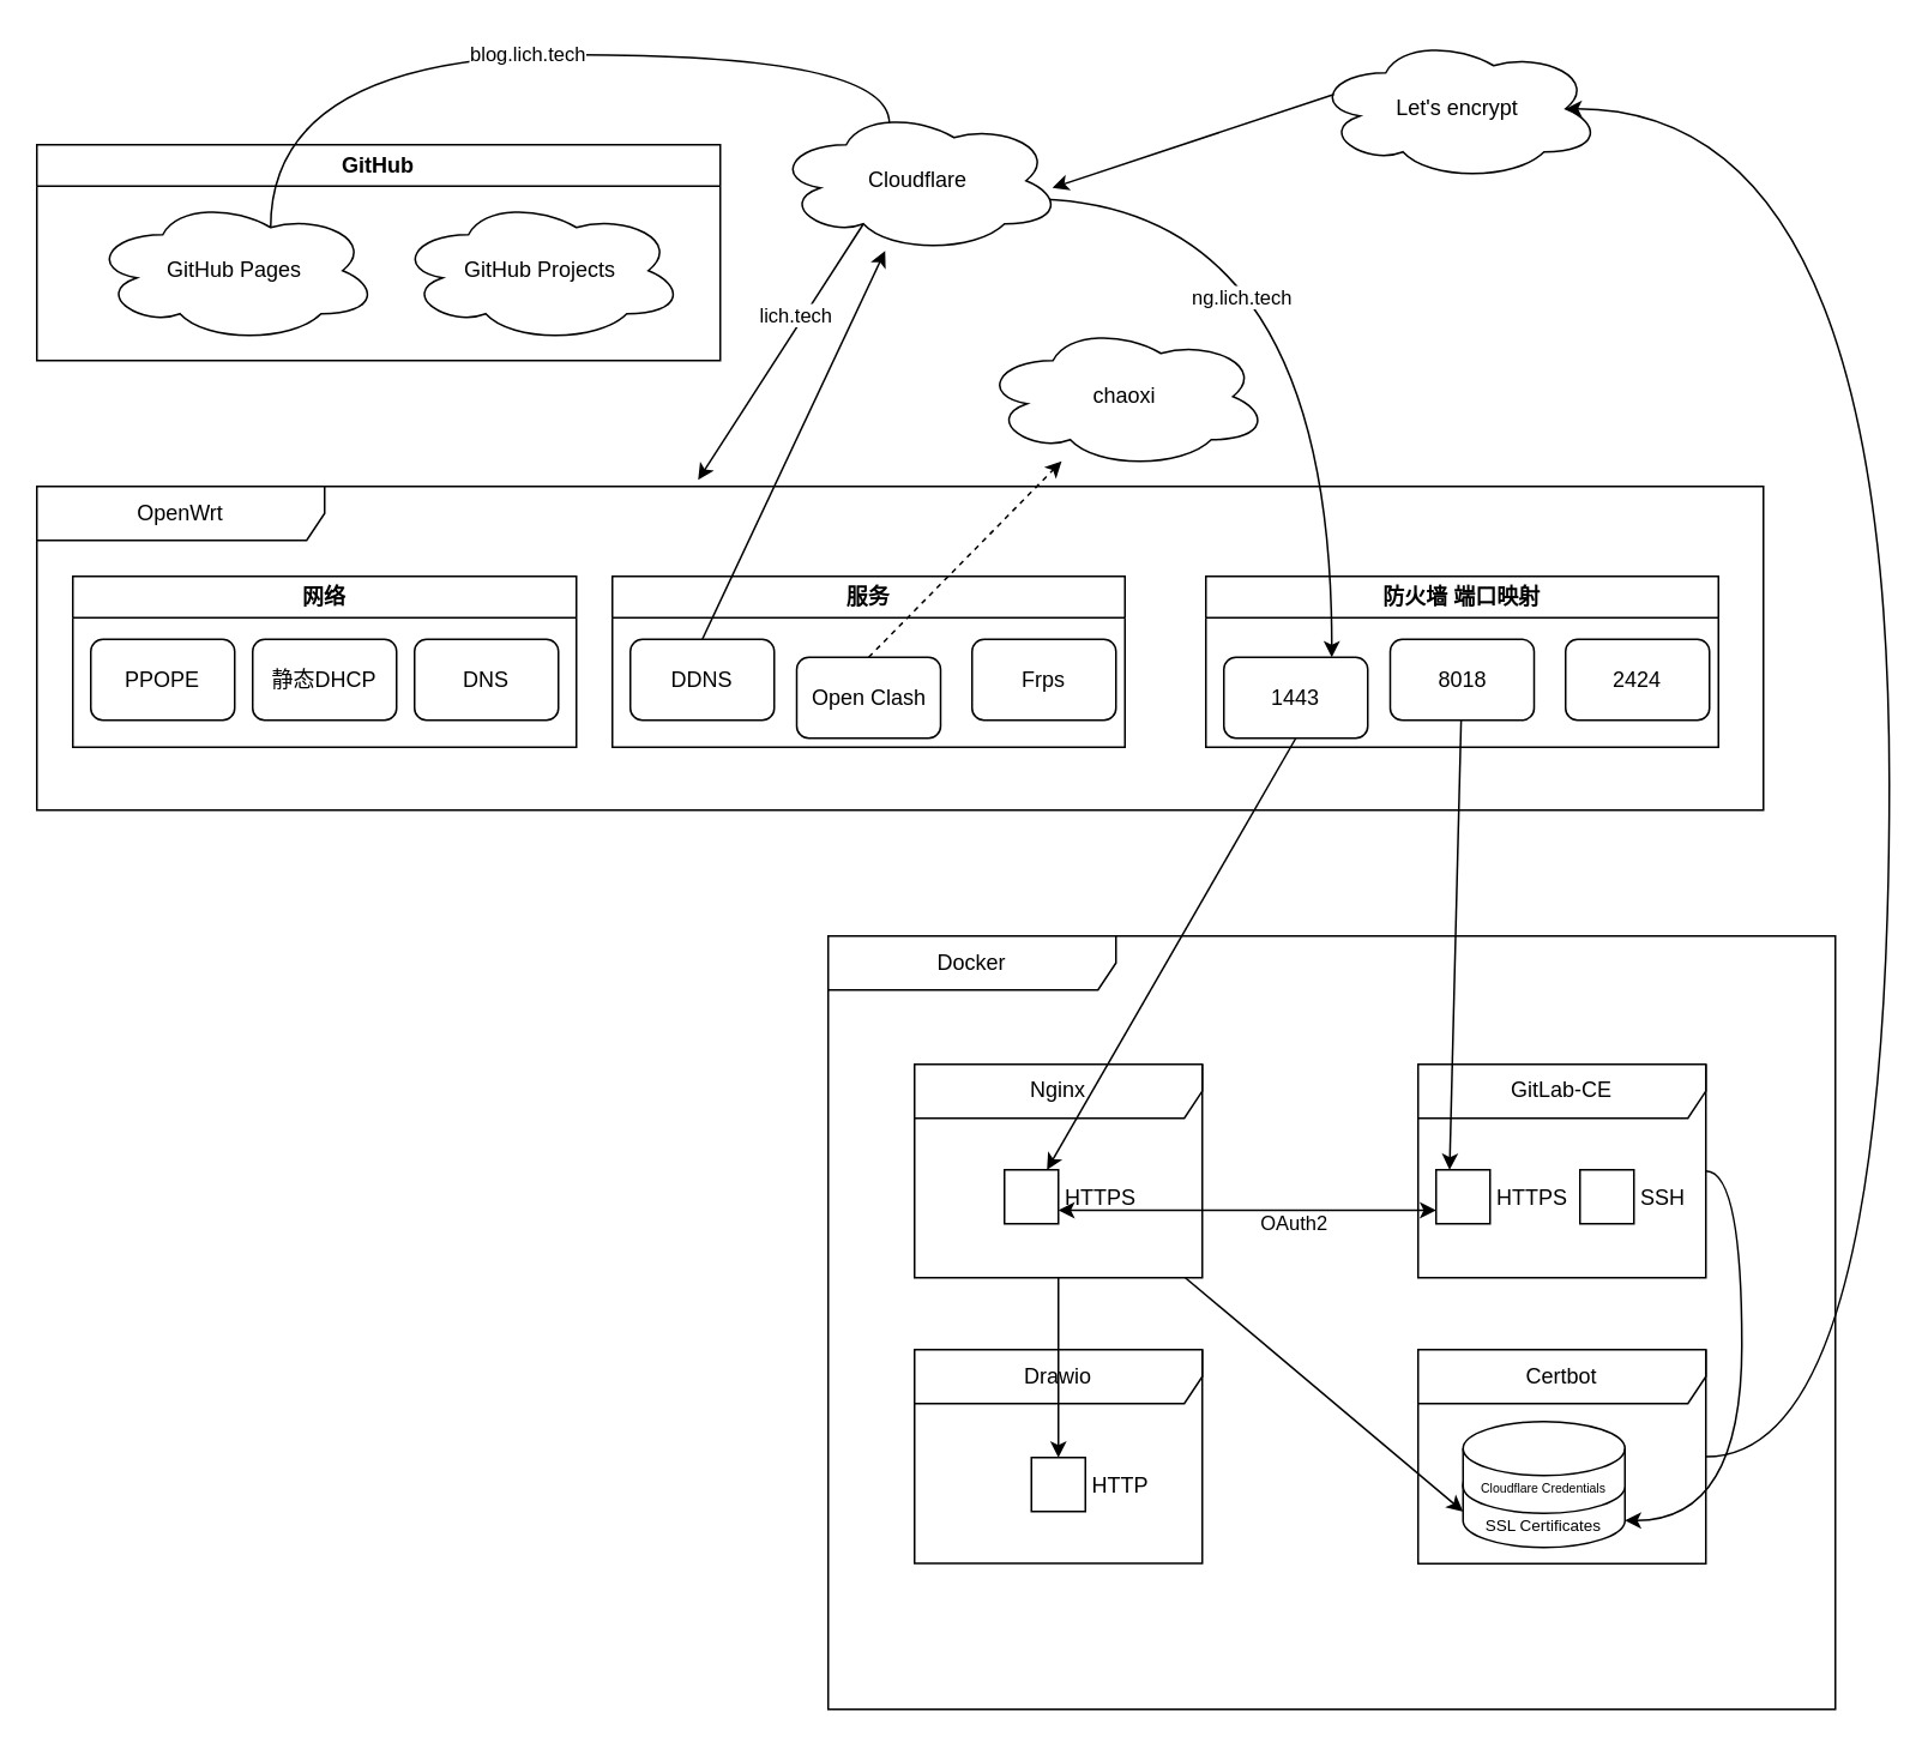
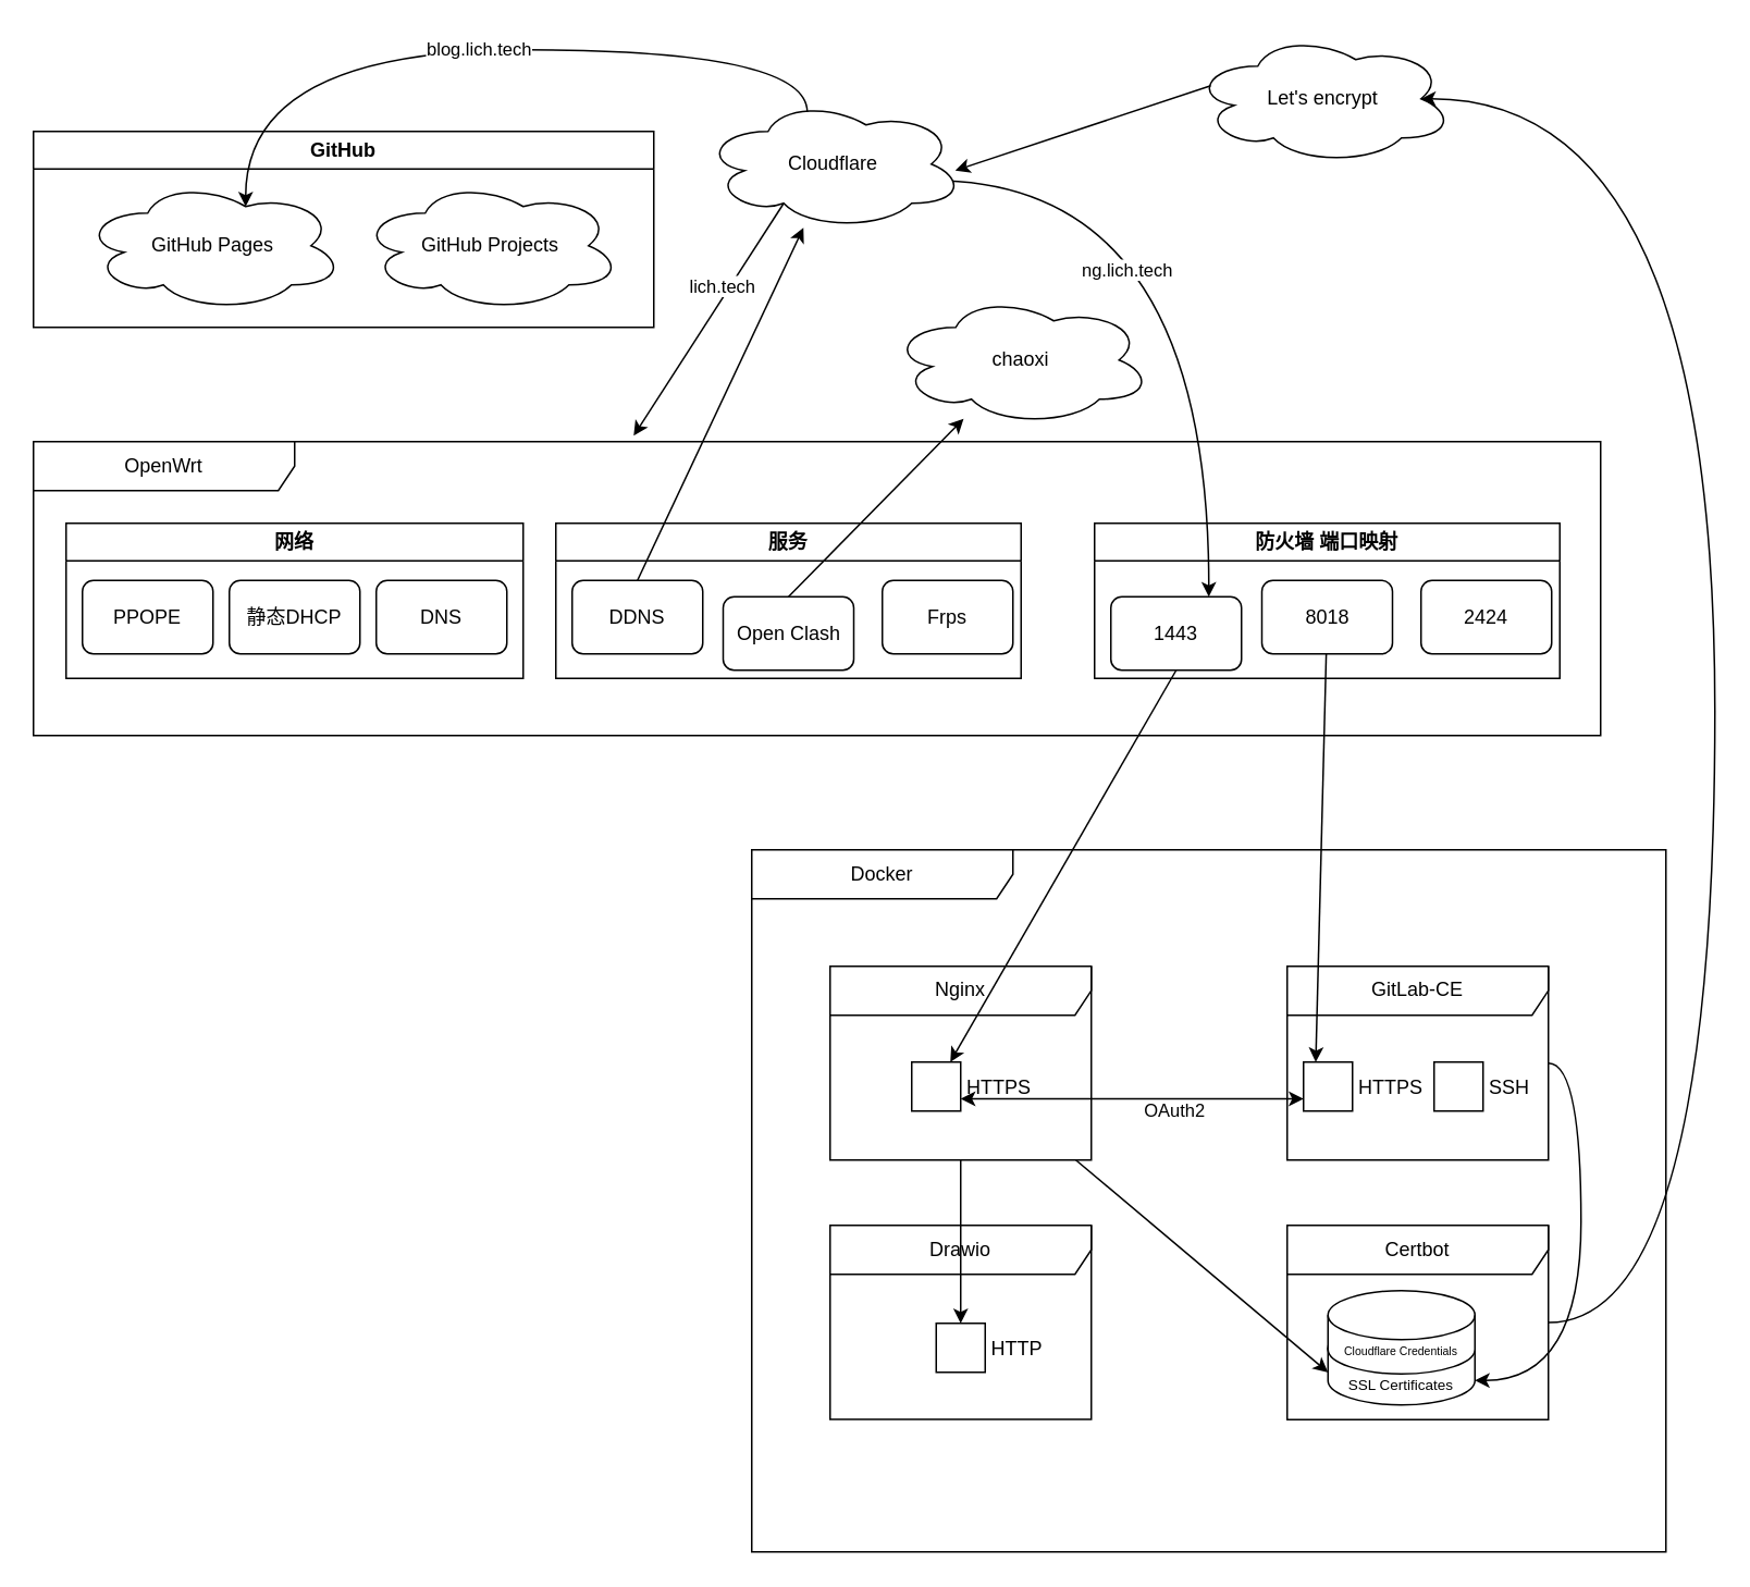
- <mxCell id="46" value="blog.lich.tech" style="edgeStyle=orthogonalEdgeStyle;rounded=0;orthogonalLoop=1;jettySize=auto;html=1;exitX=0.4;exitY=0.1;exitDx=0;exitDy=0;exitPerimeter=0;entryX=0.625;entryY=0.2;entryDx=0;entryDy=0;entryPerimeter=0;strokeColor=default;align=center;verticalAlign=middle;fontFamily=Helvetica;fontSize=11;fontColor=default;labelBackgroundColor=default;endArrow=none;curved=1;" edge="1" parent="1" source="19" target="17"><mxGeometry relative="1" as="geometry"><Array as="points"><mxPoint x="494" y="30" /><mxPoint x="150" y="30" /></Array></mxGeometry></mxCell>
+ <mxCell id="46" value="blog.lich.tech" style="edgeStyle=orthogonalEdgeStyle;rounded=0;orthogonalLoop=1;jettySize=auto;html=1;exitX=0.4;exitY=0.1;exitDx=0;exitDy=0;exitPerimeter=0;entryX=0.625;entryY=0.2;entryDx=0;entryDy=0;entryPerimeter=0;strokeColor=default;align=center;verticalAlign=middle;fontFamily=Helvetica;fontSize=11;fontColor=default;labelBackgroundColor=default;endArrow=classic;curved=1;" edge="1" parent="1" source="19" target="17"><mxGeometry relative="1" as="geometry"><Array as="points"><mxPoint x="494" y="30" /><mxPoint x="150" y="30" /></Array></mxGeometry></mxCell>
- <mxCell id="23" style="rounded=0;orthogonalLoop=1;jettySize=auto;html=1;exitX=0.5;exitY=0;exitDx=0;exitDy=0;dashed=1;" parent="1" source="5" target="20" edge="1"><mxGeometry relative="1" as="geometry" /></mxCell>
+ <mxCell id="23" style="rounded=0;orthogonalLoop=1;jettySize=auto;html=1;exitX=0.5;exitY=0;exitDx=0;exitDy=0;" parent="1" source="5" target="20" edge="1"><mxGeometry relative="1" as="geometry" /></mxCell>
